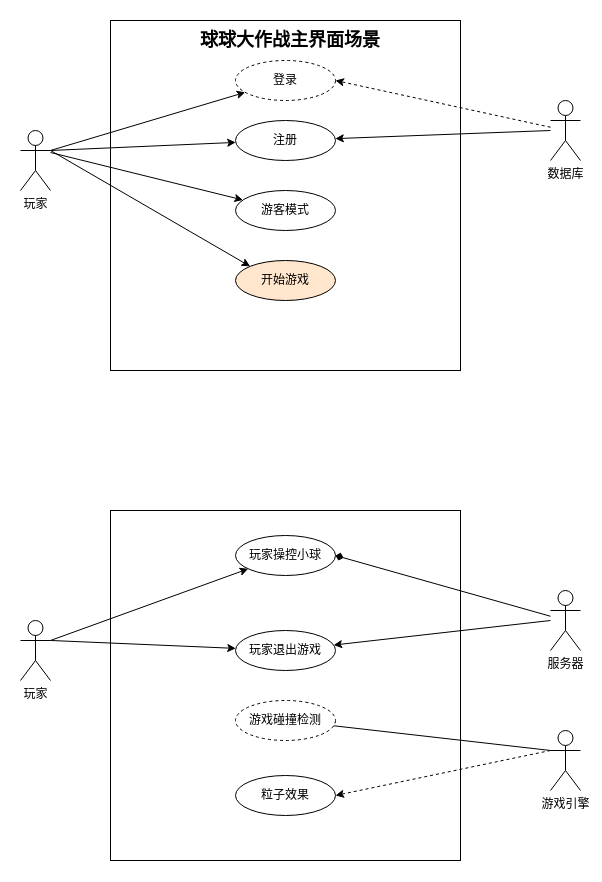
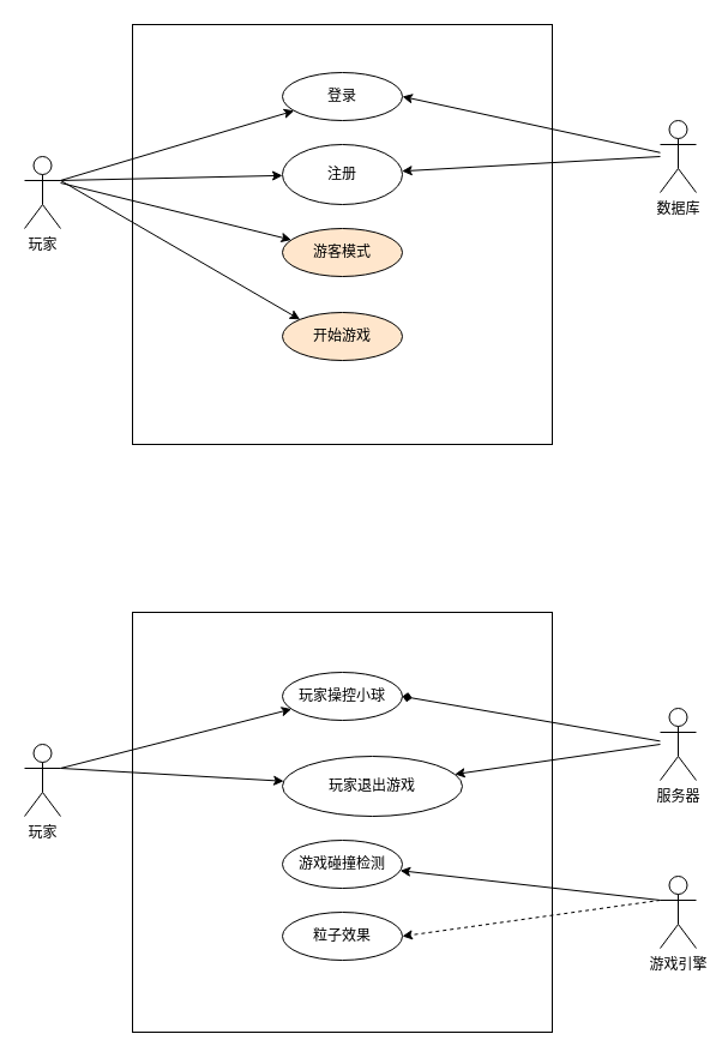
- <mxCell id="28" value="&lt;b&gt;&lt;font style=&quot;font-size: 18px&quot;&gt;球球大作战主界面场景&lt;/font&gt;&lt;/b&gt;" style="text;html=1;strokeColor=none;fillColor=none;align=center;verticalAlign=middle;whiteSpace=wrap;rounded=0;" vertex="1" parent="1"><mxGeometry x="196" y="30" width="187.5" height="20" as="geometry" /></mxCell>
- <mxCell id="5" value="登录" style="ellipse;whiteSpace=wrap;html=1;dashed=1;" vertex="1" parent="1"><mxGeometry x="235" y="60" width="100" height="40" as="geometry" /></mxCell>
+ <mxCell id="5" value="登录" style="ellipse;whiteSpace=wrap;html=1;" vertex="1" parent="1"><mxGeometry x="235" y="60" width="100" height="40" as="geometry" /></mxCell>
- <mxCell id="9" value="" style="endArrow=classic;html=1;entryX=1;entryY=0.5;entryDx=0;entryDy=0;dashed=1;" edge="1" parent="1" source="4" target="5"><mxGeometry width="50" height="50" relative="1" as="geometry"><mxPoint x="360" y="170" as="sourcePoint" /><mxPoint x="410" y="120" as="targetPoint" /></mxGeometry></mxCell>
+ <mxCell id="9" value="" style="endArrow=classic;html=1;entryX=1;entryY=0.5;entryDx=0;entryDy=0;" edge="1" parent="1" source="4" target="5"><mxGeometry width="50" height="50" relative="1" as="geometry"><mxPoint x="360" y="170" as="sourcePoint" /><mxPoint x="410" y="120" as="targetPoint" /></mxGeometry></mxCell>
- <mxCell id="6" value="注册" style="ellipse;whiteSpace=wrap;html=1;" vertex="1" parent="1"><mxGeometry x="235" y="120" width="100" height="40" as="geometry" /></mxCell>
+ <mxCell id="6" value="注册" style="ellipse;whiteSpace=wrap;html=1;" vertex="1" parent="1"><mxGeometry x="235" y="120" width="100" height="50" as="geometry" /></mxCell>
- <mxCell id="7" value="游客模式" style="ellipse;whiteSpace=wrap;html=1;" vertex="1" parent="1"><mxGeometry x="235" y="190" width="100" height="40" as="geometry" /></mxCell>
+ <mxCell id="7" value="游客模式" style="ellipse;whiteSpace=wrap;html=1;fillColor=#ffe6cc;" vertex="1" parent="1"><mxGeometry x="235" y="190" width="100" height="40" as="geometry" /></mxCell>
- <mxCell id="18" value="玩家操控小球" style="ellipse;whiteSpace=wrap;html=1;" vertex="1" parent="1"><mxGeometry x="235" y="535" width="100" height="40" as="geometry" /></mxCell>
+ <mxCell id="18" value="玩家操控小球" style="ellipse;whiteSpace=wrap;html=1;" vertex="1" parent="1"><mxGeometry x="235" y="560" width="100" height="40" as="geometry" /></mxCell>
- <mxCell id="19" value="玩家退出游戏" style="ellipse;whiteSpace=wrap;html=1;" vertex="1" parent="1"><mxGeometry x="235" y="630" width="100" height="40" as="geometry" /></mxCell>
+ <mxCell id="19" value="玩家退出游戏" style="ellipse;whiteSpace=wrap;html=1;" vertex="1" parent="1"><mxGeometry x="235" y="630" width="150" height="50" as="geometry" /></mxCell>
- <mxCell id="20" value="游戏碰撞检测" style="ellipse;whiteSpace=wrap;html=1;dashed=1;" vertex="1" parent="1"><mxGeometry x="235" y="700" width="100" height="40" as="geometry" /></mxCell>
+ <mxCell id="20" value="游戏碰撞检测" style="ellipse;whiteSpace=wrap;html=1;" vertex="1" parent="1"><mxGeometry x="235" y="700" width="100" height="40" as="geometry" /></mxCell>
- <mxCell id="25" value="" style="endArrow=none;html=1;exitX=0;exitY=0.333;exitDx=0;exitDy=0;exitPerimeter=0;" edge="1" parent="1" target="20" source="29"><mxGeometry width="50" height="50" relative="1" as="geometry"><mxPoint x="50" y="642" as="sourcePoint" /><mxPoint x="245.281" y="642.116" as="targetPoint" /></mxGeometry></mxCell>
+ <mxCell id="25" value="" style="endArrow=classic;html=1;exitX=0;exitY=0.333;exitDx=0;exitDy=0;exitPerimeter=0;" edge="1" parent="1" target="20" source="29"><mxGeometry width="50" height="50" relative="1" as="geometry"><mxPoint x="50" y="642" as="sourcePoint" /><mxPoint x="245.281" y="642.116" as="targetPoint" /></mxGeometry></mxCell>
- <mxCell id="21" value="粒子效果" style="ellipse;whiteSpace=wrap;html=1;" vertex="1" parent="1"><mxGeometry x="235" y="775" width="100" height="40" as="geometry" /></mxCell>
+ <mxCell id="21" value="粒子效果" style="ellipse;whiteSpace=wrap;html=1;" vertex="1" parent="1"><mxGeometry x="235" y="760" width="100" height="40" as="geometry" /></mxCell>
